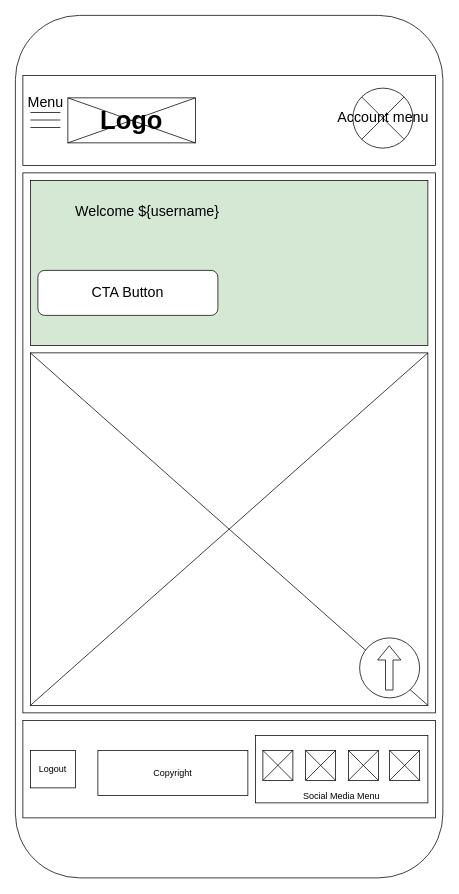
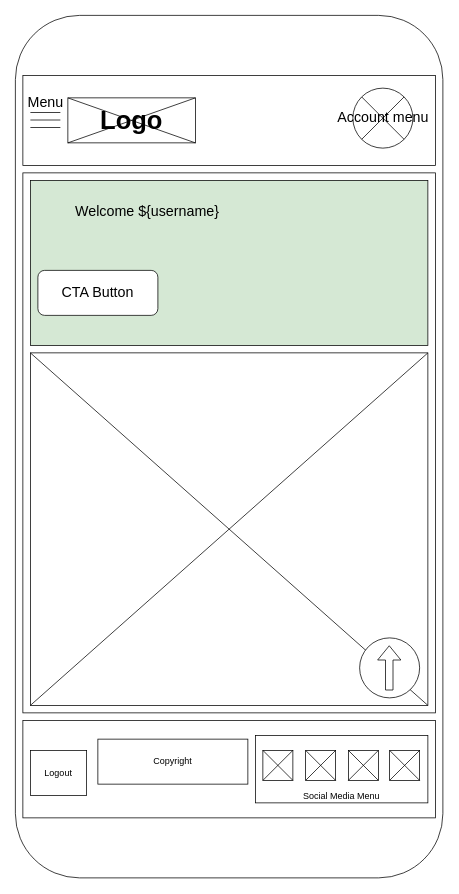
- <mxCell id="14" value="CTA Button" style="rounded=1;whiteSpace=wrap;html=1;fontSize=19;" parent="1" vertex="1"><mxGeometry x="50" y="360" width="240" height="60" as="geometry" /></mxCell>
+ <mxCell id="14" value="CTA Button" style="rounded=1;whiteSpace=wrap;html=1;fontSize=19;" parent="1" vertex="1"><mxGeometry x="50" y="360" width="160" height="60" as="geometry" /></mxCell>
- <mxCell id="29" value="Logout" style="rounded=0;whiteSpace=wrap;html=1;" parent="1" vertex="1"><mxGeometry x="40" y="1000" width="60" height="50" as="geometry" /></mxCell>
+ <mxCell id="29" value="Logout" style="rounded=0;whiteSpace=wrap;html=1;" parent="1" vertex="1"><mxGeometry x="40" y="1000" width="75" height="60" as="geometry" /></mxCell>
- <mxCell id="28" value="Copyright" style="rounded=0;whiteSpace=wrap;html=1;" parent="1" vertex="1"><mxGeometry x="130" y="1000" width="200" height="60" as="geometry" /></mxCell>
+ <mxCell id="28" value="Copyright" style="rounded=0;whiteSpace=wrap;html=1;" parent="1" vertex="1"><mxGeometry x="130" y="985" width="200" height="60" as="geometry" /></mxCell>
